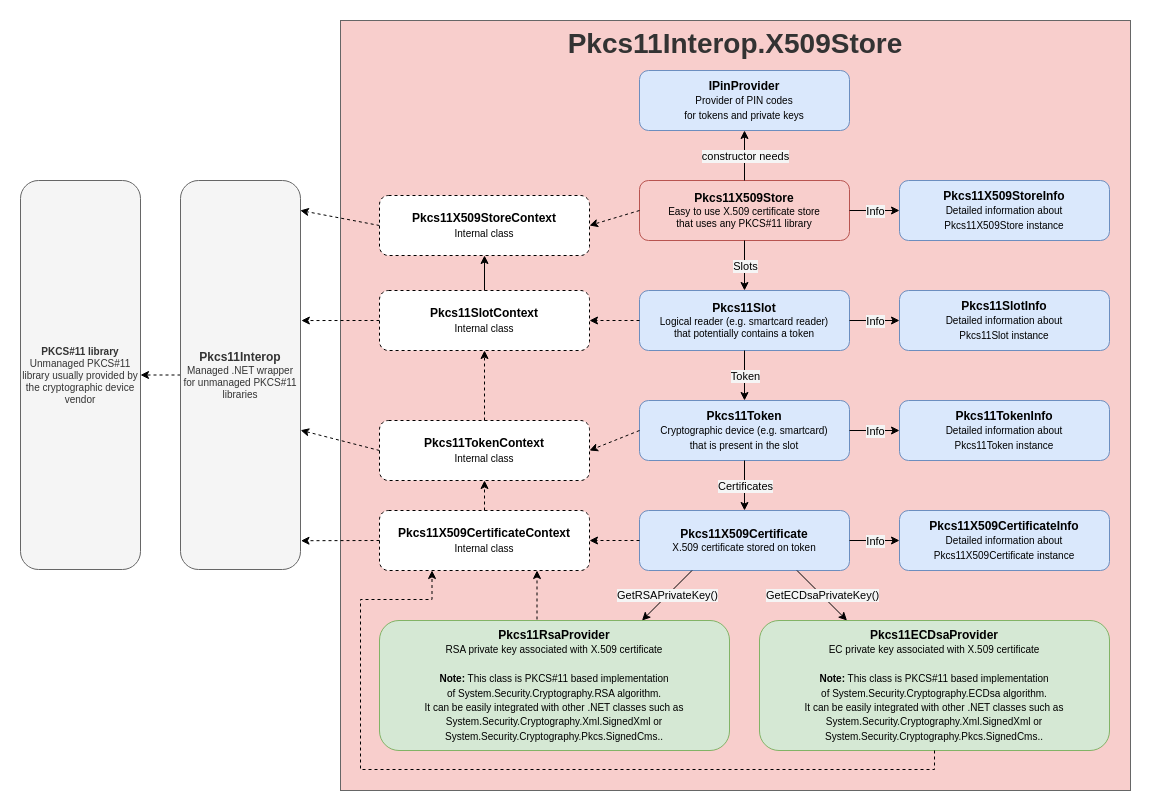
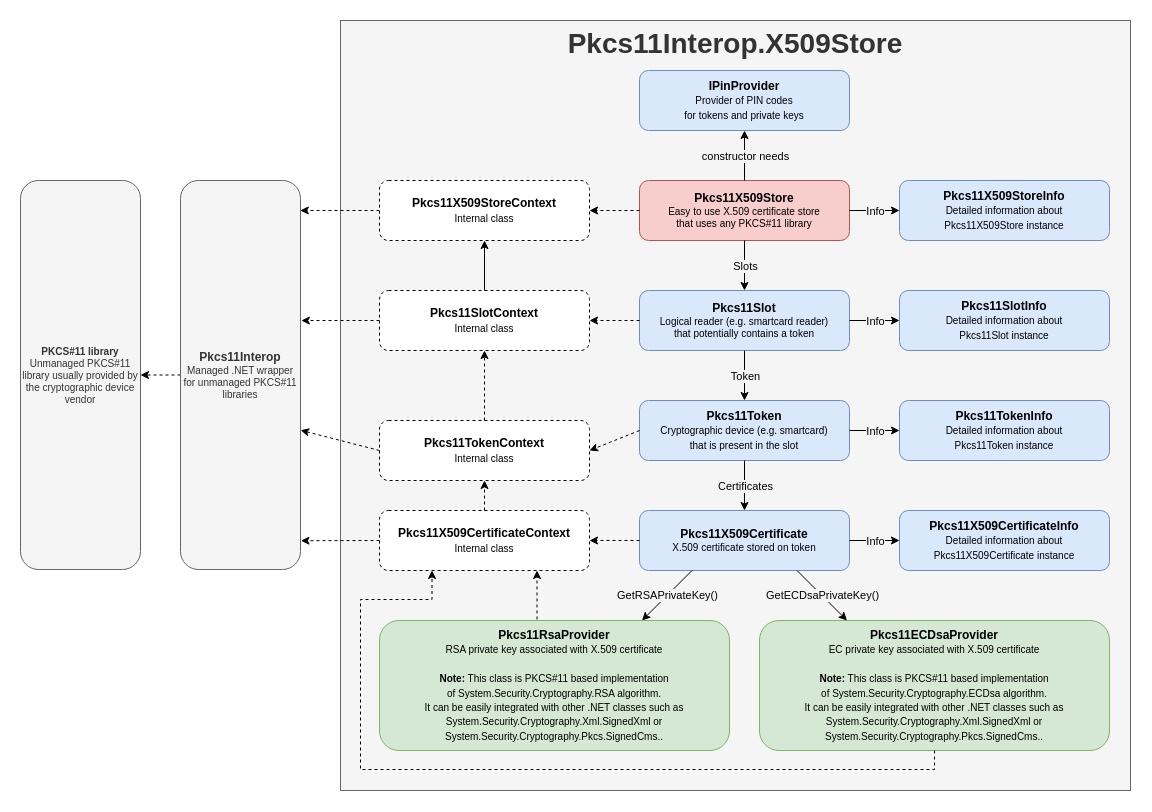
- <mxCell id="2" value="&lt;div style=&quot;font-size: 28px&quot;&gt;&lt;font style=&quot;font-size: 28px&quot;&gt;&lt;b&gt;&lt;font style=&quot;font-size: 28px&quot;&gt;Pkcs11Interop.X509Store&lt;/font&gt;&lt;/b&gt;&lt;br&gt;&lt;/font&gt;&lt;/div&gt;" style="rounded=0;whiteSpace=wrap;html=1;labelBackgroundColor=none;labelBorderColor=none;fontSize=10;fontColor=#333333;strokeColor=#666666;fillColor=#f8cecc;shadow=0;glass=0;sketch=0;align=center;verticalAlign=top;" parent="1" vertex="1"><mxGeometry x="340" y="20" width="790" height="770" as="geometry" /></mxCell>
+ <mxCell id="2" value="&lt;div style=&quot;font-size: 28px&quot;&gt;&lt;font style=&quot;font-size: 28px&quot;&gt;&lt;b&gt;&lt;font style=&quot;font-size: 28px&quot;&gt;Pkcs11Interop.X509Store&lt;/font&gt;&lt;/b&gt;&lt;br&gt;&lt;/font&gt;&lt;/div&gt;" style="rounded=0;whiteSpace=wrap;html=1;labelBackgroundColor=none;labelBorderColor=none;fontSize=10;fontColor=#333333;strokeColor=#666666;fillColor=#f5f5f5;shadow=0;glass=0;sketch=0;align=center;verticalAlign=top;" parent="1" vertex="1"><mxGeometry x="340" y="20" width="790" height="770" as="geometry" /></mxCell>
- <mxCell id="7" value="&lt;div&gt;&lt;b&gt;Pkcs11X509StoreContext&lt;/b&gt;&lt;/div&gt;&lt;div&gt;&lt;font style=&quot;font-size: 10px&quot;&gt;Internal class&lt;/font&gt;&lt;br&gt;&lt;/div&gt;" style="rounded=1;whiteSpace=wrap;html=1;fontColor=default;strokeColor=default;fillColor=default;labelBackgroundColor=default;dashed=1;" parent="1" vertex="1"><mxGeometry x="379" y="195" width="210" height="60" as="geometry" /></mxCell>
+ <mxCell id="7" value="&lt;div&gt;&lt;b&gt;Pkcs11X509StoreContext&lt;/b&gt;&lt;/div&gt;&lt;div&gt;&lt;font style=&quot;font-size: 10px&quot;&gt;Internal class&lt;/font&gt;&lt;br&gt;&lt;/div&gt;" style="rounded=1;whiteSpace=wrap;html=1;fontColor=default;strokeColor=default;fillColor=default;labelBackgroundColor=default;dashed=1;" parent="1" vertex="1"><mxGeometry x="379" y="180" width="210" height="60" as="geometry" /></mxCell>
